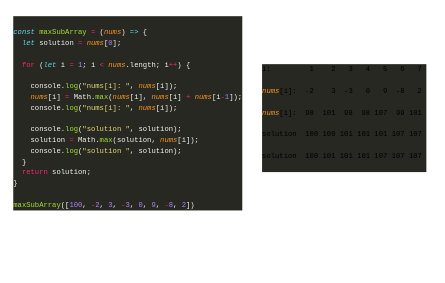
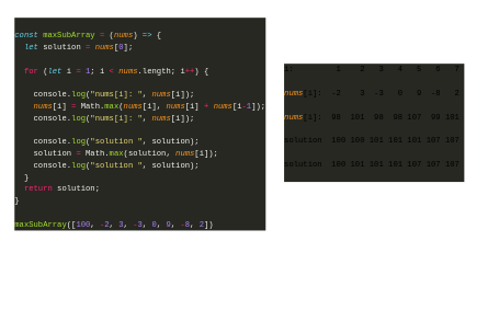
- <mxCell id="3" value="&lt;div style=&quot;background-color: rgb(39 , 40 , 34) ; font-family: &amp;#34;menlo&amp;#34; , &amp;#34;monaco&amp;#34; , &amp;#34;courier new&amp;#34; , monospace ; font-weight: normal ; font-size: 12px ; line-height: 18px&quot;&gt;&lt;div style=&quot;line-height: 18px&quot;&gt;i:&lt;span style=&quot;white-space: pre&quot;&gt;&#09;&lt;/span&gt;&amp;nbsp; &amp;nbsp;1&amp;nbsp; &amp;nbsp; 2&amp;nbsp; &amp;nbsp;3&amp;nbsp; &amp;nbsp;4&amp;nbsp; &amp;nbsp;5&amp;nbsp; &amp;nbsp;6&amp;nbsp; &amp;nbsp;7&amp;nbsp;&lt;br&gt;&lt;/div&gt;&lt;div style=&quot;line-height: 18px&quot;&gt;&lt;br&gt;&lt;/div&gt;&lt;div style=&quot;line-height: 18px&quot;&gt;&lt;span style=&quot;color: rgb(253 , 151 , 31) ; font-style: italic&quot;&gt;nums&lt;/span&gt;[i]:&amp;nbsp; -2&lt;span&gt;&amp;nbsp; &amp;nbsp;&amp;nbsp;&lt;/span&gt;3&lt;span&gt;&amp;nbsp;&amp;nbsp;&lt;/span&gt;-3&lt;span&gt;&amp;nbsp; &amp;nbsp;&lt;/span&gt;0&lt;span&gt;&amp;nbsp; &amp;nbsp;&lt;/span&gt;9&amp;nbsp;&lt;span&gt;&#09;&lt;/span&gt;-8&lt;span&gt;&amp;nbsp; &amp;nbsp;&lt;/span&gt;2&lt;span&gt;&#09;&lt;/span&gt;&lt;/div&gt;&lt;div style=&quot;line-height: 18px&quot;&gt;&lt;span style=&quot;white-space: pre&quot;&gt;&#09;&lt;/span&gt;&lt;br&gt;&lt;/div&gt;&lt;div style=&quot;line-height: 18px&quot;&gt;&lt;span style=&quot;color: rgb(253 , 151 , 31) ; font-style: italic&quot;&gt;nums&lt;/span&gt;[i]:&amp;nbsp; 98&lt;span&gt;&amp;nbsp;&amp;nbsp;&lt;/span&gt;101&lt;span&gt;&amp;nbsp;&amp;nbsp;&lt;/span&gt;98&lt;span&gt;&amp;nbsp;&amp;nbsp;&lt;/span&gt;98 107&lt;span&gt;&amp;nbsp;&amp;nbsp;&lt;/span&gt;99&lt;span&gt;&amp;nbsp;&lt;/span&gt;101&lt;span&gt;&#09;&lt;/span&gt;&lt;/div&gt;&lt;div style=&quot;line-height: 18px&quot;&gt;&lt;br&gt;&lt;/div&gt;&lt;div style=&quot;line-height: 18px&quot;&gt;solution&amp;nbsp; 100&lt;span&gt;&#09;&lt;/span&gt;100&lt;span&gt;&#09;&lt;/span&gt;101&lt;span&gt;&#09;&lt;/span&gt;101&lt;span&gt;&#09;&lt;/span&gt;101&lt;span&gt;&#09;&lt;/span&gt;107&lt;span&gt;&#09;&lt;/span&gt;107&lt;/div&gt;&lt;div style=&quot;line-height: 18px&quot;&gt;&lt;br&gt;&lt;/div&gt;&lt;div style=&quot;line-height: 18px&quot;&gt;solution&amp;nbsp; 100&lt;span&gt;&#09;&lt;/span&gt;101&lt;span&gt;&#09;&lt;/span&gt;101&lt;span&gt;&#09;&lt;/span&gt;101&lt;span&gt;&#09;&lt;/span&gt;107&lt;span&gt;&#09;&lt;/span&gt;107&lt;span&gt;&#09;&lt;/span&gt;107&lt;/div&gt;&lt;div style=&quot;line-height: 18px&quot;&gt;&lt;br&gt;&lt;/div&gt;&lt;/div&gt;" style="text;whiteSpace=wrap;html=1;" vertex="1" parent="1"><mxGeometry x="435" y="100" width="290" height="250" as="geometry" /></mxCell>
+ <mxCell id="3" value="&lt;div style=&quot;background-color: rgb(39 , 40 , 34) ; font-family: &amp;#34;menlo&amp;#34; , &amp;#34;monaco&amp;#34; , &amp;#34;courier new&amp;#34; , monospace ; font-weight: normal ; font-size: 12px ; line-height: 18px&quot;&gt;&lt;div style=&quot;line-height: 18px&quot;&gt;i:&lt;span style=&quot;white-space: pre&quot;&gt;&#09;&lt;/span&gt;&amp;nbsp; &amp;nbsp;1&amp;nbsp; &amp;nbsp; 2&amp;nbsp; &amp;nbsp;3&amp;nbsp; &amp;nbsp;4&amp;nbsp; &amp;nbsp;5&amp;nbsp; &amp;nbsp;6&amp;nbsp; &amp;nbsp;7&amp;nbsp;&lt;br&gt;&lt;/div&gt;&lt;div style=&quot;line-height: 18px&quot;&gt;&lt;br&gt;&lt;/div&gt;&lt;div style=&quot;line-height: 18px&quot;&gt;&lt;span style=&quot;color: rgb(253 , 151 , 31) ; font-style: italic&quot;&gt;nums&lt;/span&gt;[i]:&amp;nbsp; -2&lt;span&gt;&amp;nbsp; &amp;nbsp;&amp;nbsp;&lt;/span&gt;3&lt;span&gt;&amp;nbsp;&amp;nbsp;&lt;/span&gt;-3&lt;span&gt;&amp;nbsp; &amp;nbsp;&lt;/span&gt;0&lt;span&gt;&amp;nbsp; &amp;nbsp;&lt;/span&gt;9&amp;nbsp;&lt;span&gt;&#09;&lt;/span&gt;-8&lt;span&gt;&amp;nbsp; &amp;nbsp;&lt;/span&gt;2&lt;span&gt;&#09;&lt;/span&gt;&lt;/div&gt;&lt;div style=&quot;line-height: 18px&quot;&gt;&lt;span style=&quot;white-space: pre&quot;&gt;&#09;&lt;/span&gt;&lt;br&gt;&lt;/div&gt;&lt;div style=&quot;line-height: 18px&quot;&gt;&lt;span style=&quot;color: rgb(253 , 151 , 31) ; font-style: italic&quot;&gt;nums&lt;/span&gt;[i]:&amp;nbsp; 98&lt;span&gt;&amp;nbsp;&amp;nbsp;&lt;/span&gt;101&lt;span&gt;&amp;nbsp;&amp;nbsp;&lt;/span&gt;98&lt;span&gt;&amp;nbsp;&amp;nbsp;&lt;/span&gt;98 107&lt;span&gt;&amp;nbsp;&amp;nbsp;&lt;/span&gt;99&lt;span&gt;&amp;nbsp;&lt;/span&gt;101&lt;span&gt;&#09;&lt;/span&gt;&lt;/div&gt;&lt;div style=&quot;line-height: 18px&quot;&gt;&lt;br&gt;&lt;/div&gt;&lt;div style=&quot;line-height: 18px&quot;&gt;solution&amp;nbsp; 100&lt;span&gt;&#09;&lt;/span&gt;100&lt;span&gt;&#09;&lt;/span&gt;101&lt;span&gt;&#09;&lt;/span&gt;101&lt;span&gt;&#09;&lt;/span&gt;101&lt;span&gt;&#09;&lt;/span&gt;107&lt;span&gt;&#09;&lt;/span&gt;107&lt;/div&gt;&lt;div style=&quot;line-height: 18px&quot;&gt;&lt;br&gt;&lt;/div&gt;&lt;div style=&quot;line-height: 18px&quot;&gt;solution&amp;nbsp; 100&lt;span&gt;&#09;&lt;/span&gt;101&lt;span&gt;&#09;&lt;/span&gt;101&lt;span&gt;&#09;&lt;/span&gt;101&lt;span&gt;&#09;&lt;/span&gt;107&lt;span&gt;&#09;&lt;/span&gt;107&lt;span&gt;&#09;&lt;/span&gt;107&lt;/div&gt;&lt;div style=&quot;line-height: 18px&quot;&gt;&lt;br&gt;&lt;/div&gt;&lt;/div&gt;" style="text;whiteSpace=wrap;html=1;" vertex="1" parent="1"><mxGeometry x="430" y="90" width="290" height="250" as="geometry" /></mxCell>
